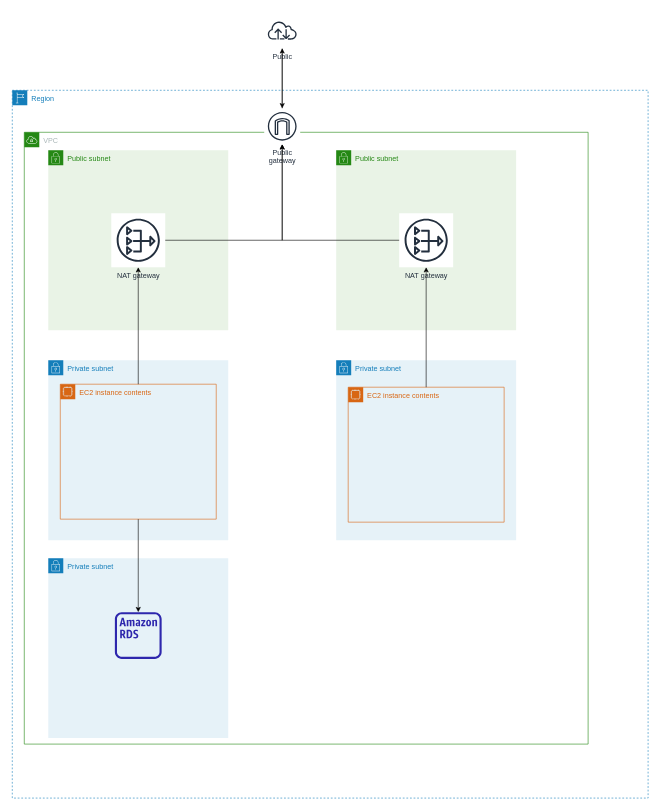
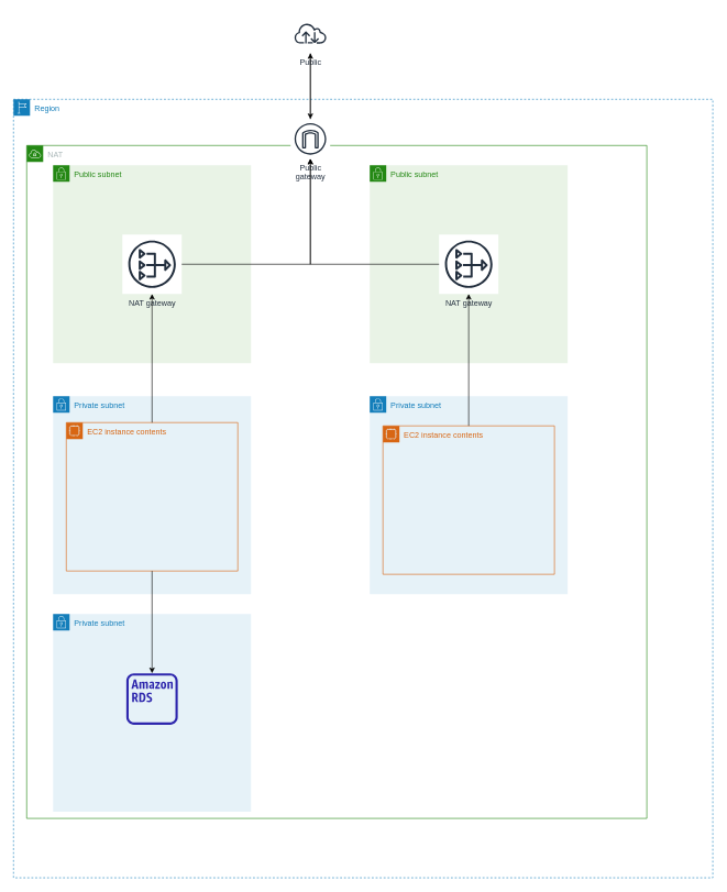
- <mxCell id="3" value="VPC" style="points=[[0,0],[0.25,0],[0.5,0],[0.75,0],[1,0],[1,0.25],[1,0.5],[1,0.75],[1,1],[0.75,1],[0.5,1],[0.25,1],[0,1],[0,0.75],[0,0.5],[0,0.25]];outlineConnect=0;gradientColor=none;html=1;whiteSpace=wrap;fontSize=12;fontStyle=0;container=1;pointerEvents=0;collapsible=0;recursiveResize=0;shape=mxgraph.aws4.group;grIcon=mxgraph.aws4.group_vpc;strokeColor=#248814;fillColor=none;verticalAlign=top;align=left;spacingLeft=30;fontColor=#AAB7B8;dashed=0;" parent="2" vertex="1"><mxGeometry x="20" y="70" width="940" height="1020" as="geometry" /></mxCell>
+ <mxCell id="3" value="NAT" style="points=[[0,0],[0.25,0],[0.5,0],[0.75,0],[1,0],[1,0.25],[1,0.5],[1,0.75],[1,1],[0.75,1],[0.5,1],[0.25,1],[0,1],[0,0.75],[0,0.5],[0,0.25]];outlineConnect=0;gradientColor=none;html=1;whiteSpace=wrap;fontSize=12;fontStyle=0;container=1;pointerEvents=0;collapsible=0;recursiveResize=0;shape=mxgraph.aws4.group;grIcon=mxgraph.aws4.group_vpc;strokeColor=#248814;fillColor=none;verticalAlign=top;align=left;spacingLeft=30;fontColor=#AAB7B8;dashed=0;" parent="2" vertex="1"><mxGeometry x="20" y="70" width="940" height="1020" as="geometry" /></mxCell>
